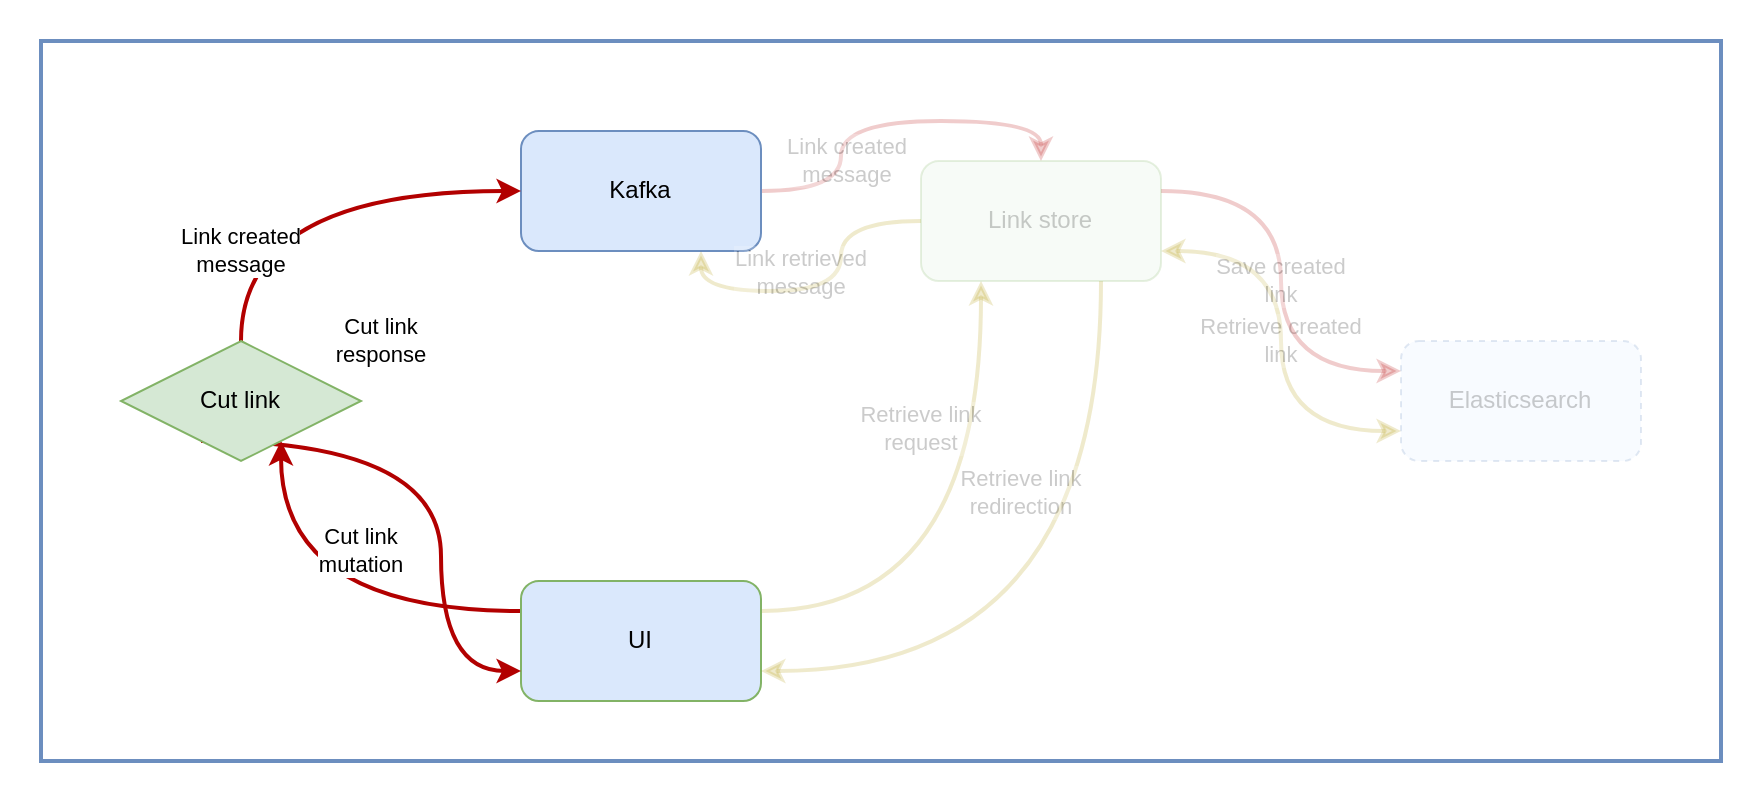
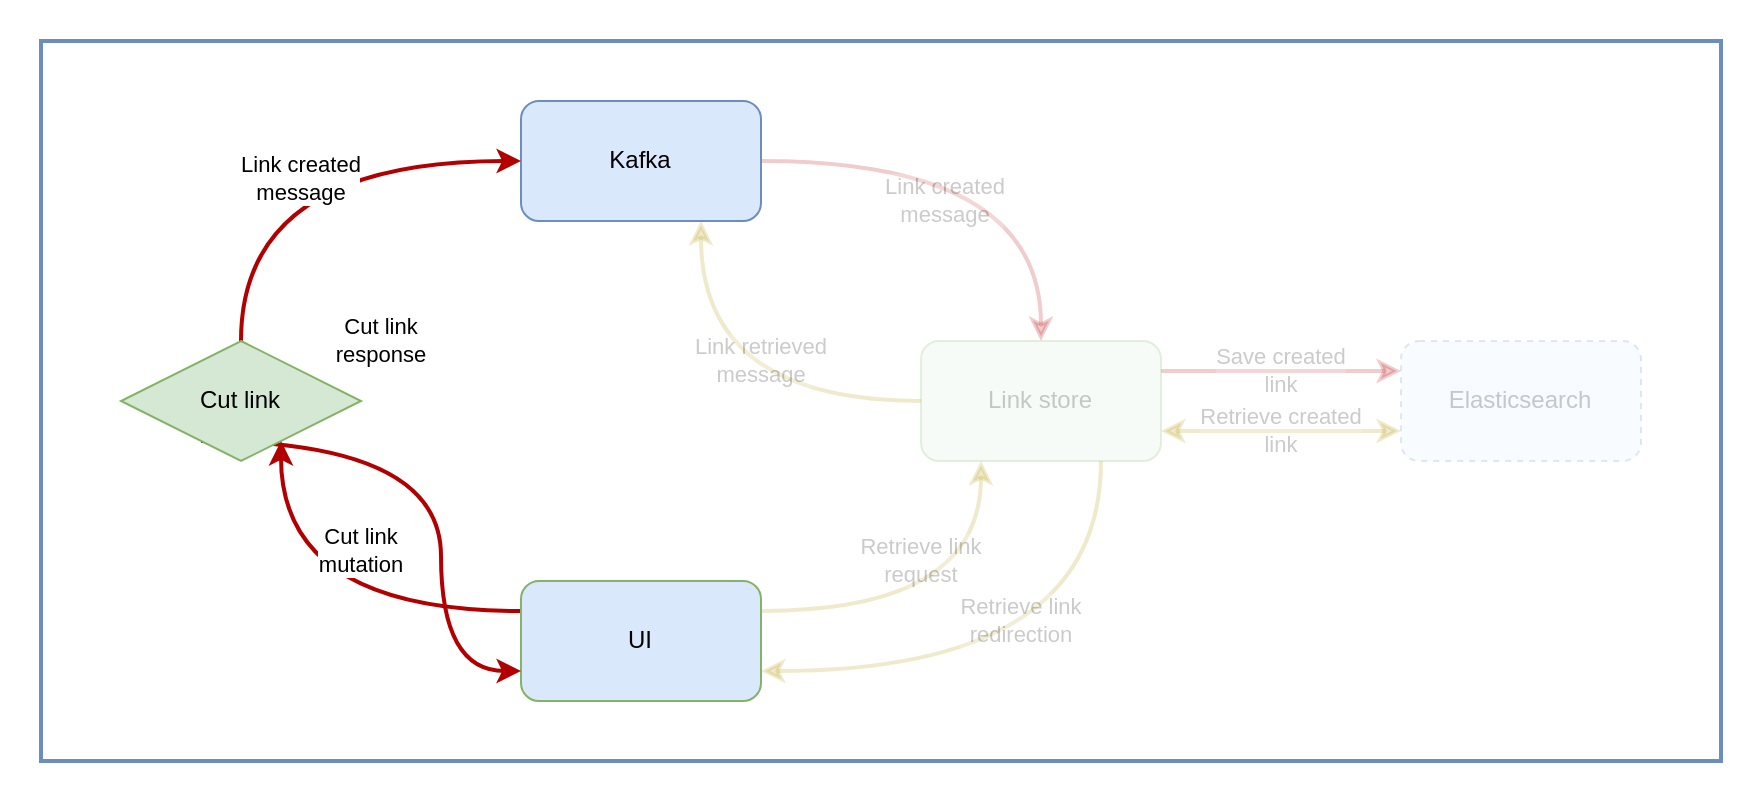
- <mxCell id="8" value="Kafka" style="rounded=1;whiteSpace=wrap;html=1;fillColor=#dae8fc;strokeColor=#6c8ebf;" parent="1" vertex="1"><mxGeometry x="260" y="65" width="120" height="60" as="geometry" /></mxCell>
+ <mxCell id="8" value="Kafka" style="rounded=1;whiteSpace=wrap;html=1;fillColor=#dae8fc;strokeColor=#6c8ebf;" parent="1" vertex="1"><mxGeometry x="260" y="50" width="120" height="60" as="geometry" /></mxCell>
- <mxCell id="12" value="Link store" style="rounded=1;whiteSpace=wrap;html=1;fillColor=#d5e8d4;strokeColor=#82b366;textOpacity=20;opacity=20;" parent="1" vertex="1"><mxGeometry x="460" y="80" width="120" height="60" as="geometry" /></mxCell>
+ <mxCell id="12" value="Link store" style="rounded=1;whiteSpace=wrap;html=1;fillColor=#d5e8d4;strokeColor=#82b366;textOpacity=20;opacity=20;" parent="1" vertex="1"><mxGeometry x="460" y="170" width="120" height="60" as="geometry" /></mxCell>
